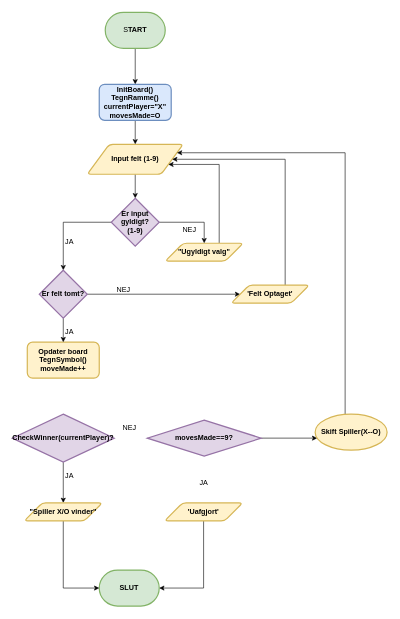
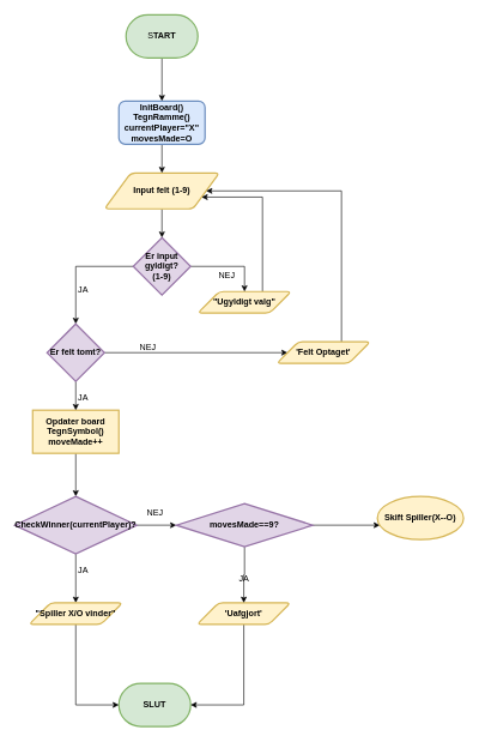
- <mxCell id="31" style="edgeStyle=orthogonalEdgeStyle;rounded=0;orthogonalLoop=1;jettySize=auto;html=1;entryX=1;entryY=0.25;entryDx=0;entryDy=0;" edge="1" parent="1" source="32" target="6"><mxGeometry relative="1" as="geometry"><mxPoint x="575" y="240" as="targetPoint" /><Array as="points"><mxPoint x="575" y="254" /></Array></mxGeometry></mxCell>
- <mxCell id="12" value="Opdater board TegnSymbol()&lt;div&gt;moveMade++&lt;/div&gt;" style="rounded=1;whiteSpace=wrap;html=1;strokeWidth=2;fontStyle=1;fillColor=#fff2cc;strokeColor=#d6b656;" vertex="1" parent="1"><mxGeometry x="45" y="570" width="120" height="60" as="geometry" /></mxCell>
+ <mxCell id="12" value="Opdater board TegnSymbol()&lt;div&gt;moveMade++&lt;/div&gt;" style="whiteSpace=wrap;html=1;strokeWidth=2;fontStyle=1;fillColor=#fff2cc;strokeColor=#d6b656;rounded=0;" vertex="1" parent="1"><mxGeometry x="45" y="570" width="120" height="60" as="geometry" /></mxCell>
+ <mxCell id="11" value="" style="edgeStyle=orthogonalEdgeStyle;rounded=0;orthogonalLoop=1;jettySize=auto;html=1;" edge="1" parent="1" source="12" target="18"><mxGeometry relative="1" as="geometry" /></mxCell>
+ <mxCell id="17" value="" style="edgeStyle=orthogonalEdgeStyle;rounded=0;orthogonalLoop=1;jettySize=auto;html=1;" edge="1" parent="1" source="18" target="30"><mxGeometry relative="1" as="geometry" /></mxCell>
+ <mxCell id="28" value="" style="edgeStyle=orthogonalEdgeStyle;rounded=0;orthogonalLoop=1;jettySize=auto;html=1;" edge="1" parent="1" source="30" target="27"><mxGeometry relative="1" as="geometry" /></mxCell>
